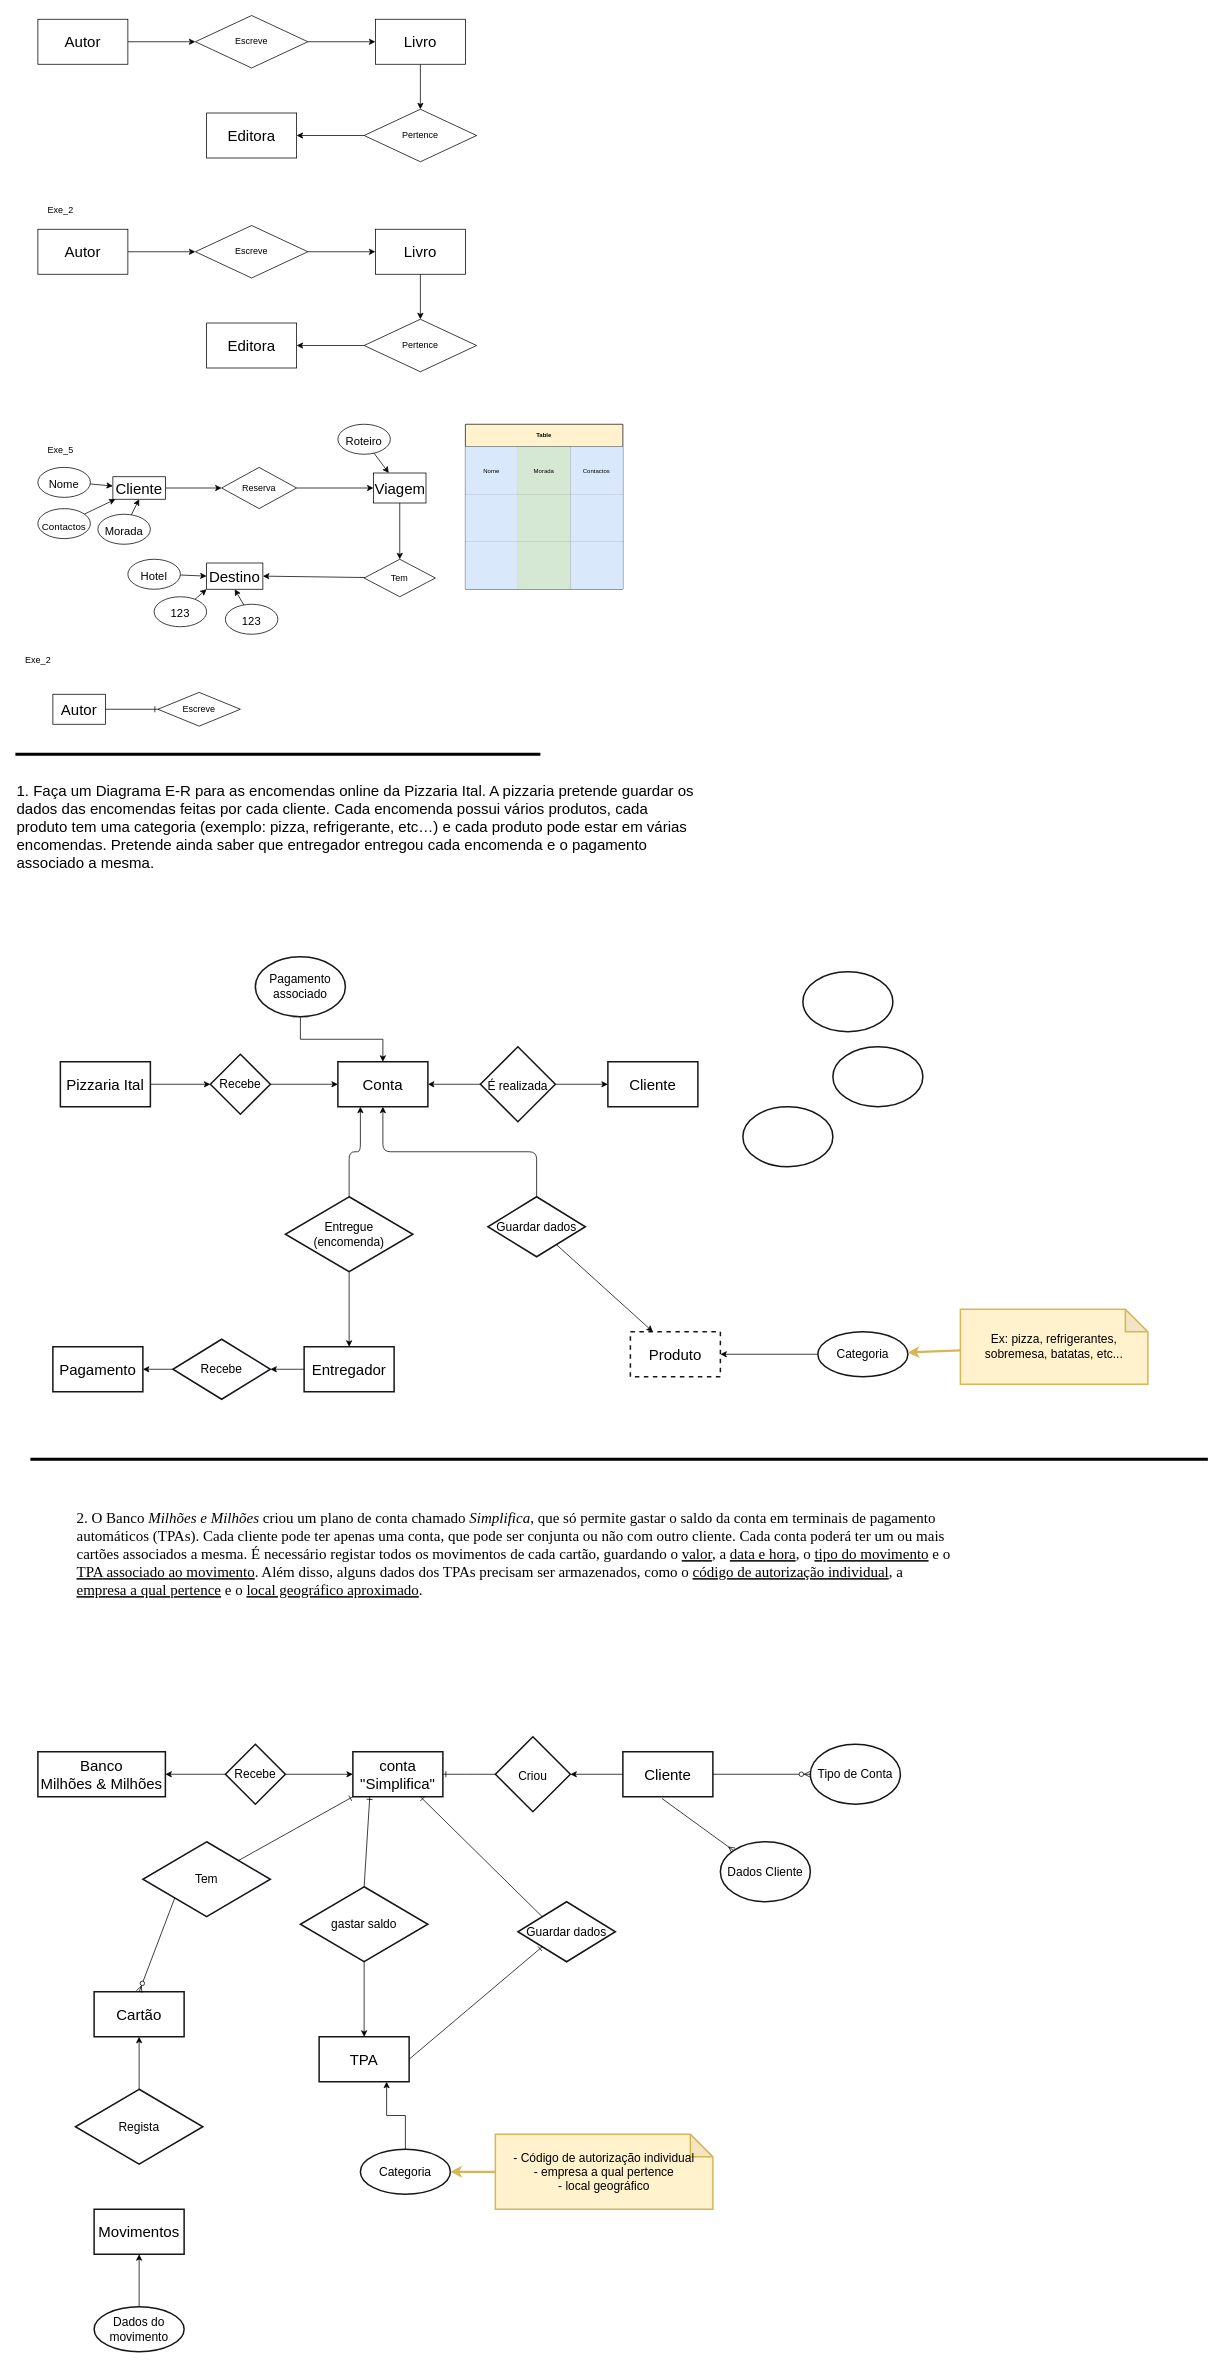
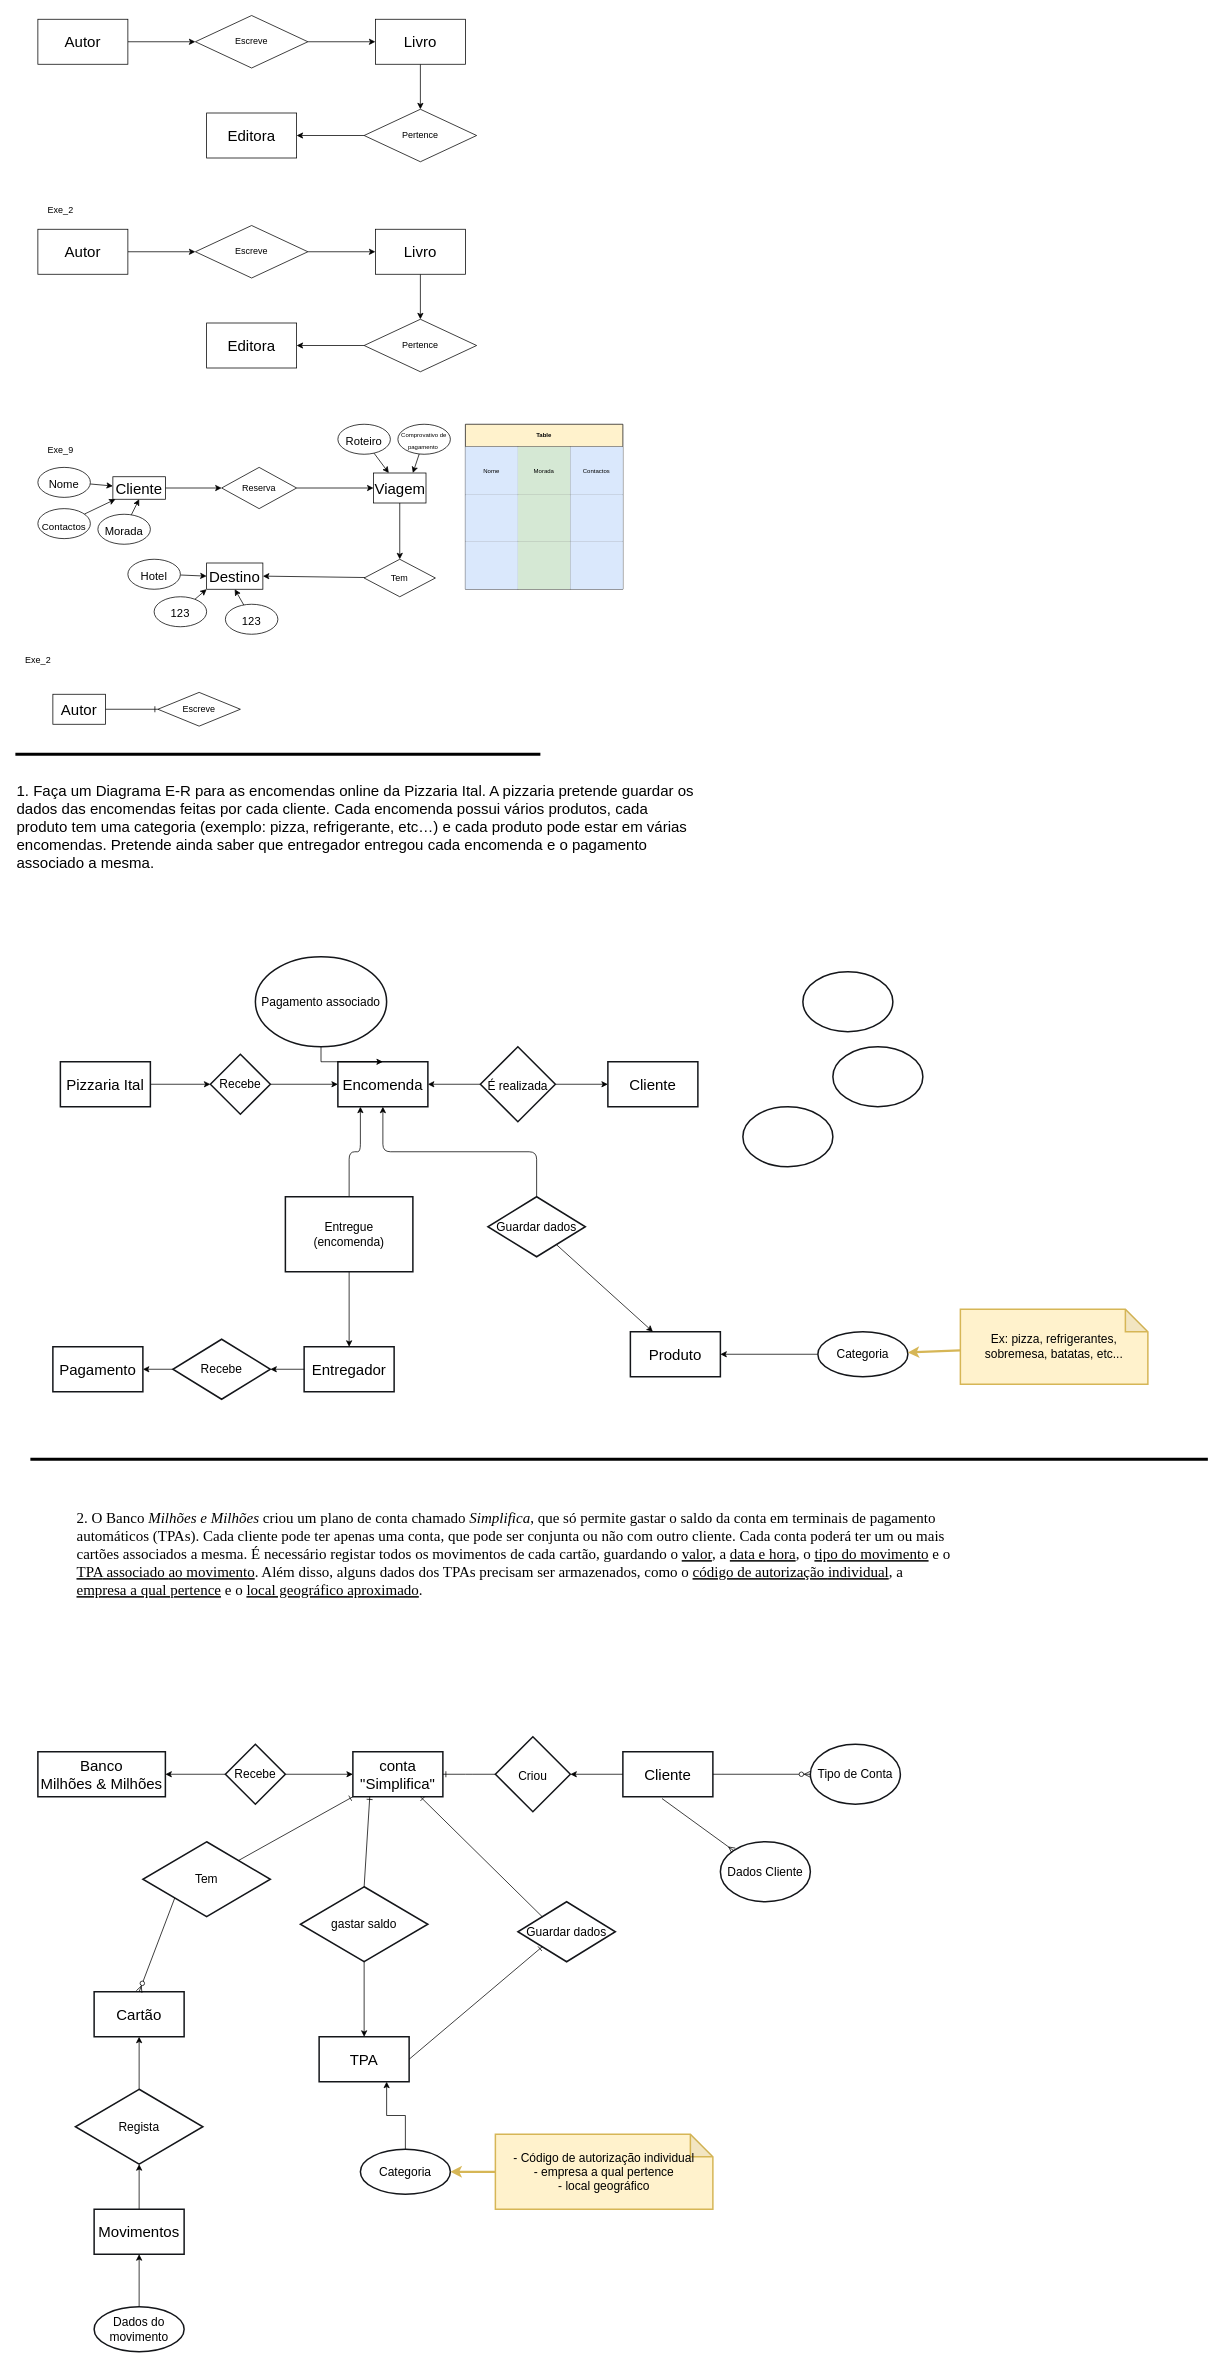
+ <mxCell id="42" value="&lt;p style=&quot;line-height: 60%;&quot;&gt;&lt;font style=&quot;font-size: 8px;&quot;&gt;Comprovativo de pagamento&amp;nbsp;&lt;/font&gt;&lt;/p&gt;" style="ellipse;whiteSpace=wrap;html=1;strokeWidth=1;fontSize=20;" parent="1" vertex="1"><mxGeometry x="530" y="565" width="70" height="40" as="geometry" /></mxCell>
- <mxCell id="23" value="Exe_5" style="text;html=1;align=center;verticalAlign=middle;resizable=0;points=[];autosize=1;strokeColor=none;fillColor=none;" parent="1" vertex="1"><mxGeometry x="50" y="585" width="60" height="30" as="geometry" /></mxCell>
+ <mxCell id="23" value="Exe_9" style="text;html=1;align=center;verticalAlign=middle;resizable=0;points=[];autosize=1;strokeColor=none;fillColor=none;" parent="1" vertex="1"><mxGeometry x="50" y="585" width="60" height="30" as="geometry" /></mxCell>
+ <mxCell id="41" style="edgeStyle=none;html=1;entryX=0.75;entryY=0;entryDx=0;entryDy=0;fontSize=8;" parent="1" source="42" target="29" edge="1"><mxGeometry relative="1" as="geometry" /></mxCell>
- <mxCell id="92" value="Pagamento associado" style="ellipse;whiteSpace=wrap;html=1;strokeColor=#14161a;strokeWidth=2;fontFamily=Helvetica;fontSize=16;fontColor=default;" parent="1" vertex="1"><mxGeometry x="340" y="1275" width="120" height="80" as="geometry" /></mxCell>
+ <mxCell id="92" value="Pagamento associado" style="ellipse;whiteSpace=wrap;html=1;strokeColor=#14161a;strokeWidth=2;fontFamily=Helvetica;fontSize=16;fontColor=default;" parent="1" vertex="1"><mxGeometry x="340" y="1275" width="175" height="120" as="geometry" /></mxCell>
- <mxCell id="72" value="Conta" style="rounded=0;whiteSpace=wrap;html=1;strokeColor=#14161a;strokeWidth=2;fontFamily=Helvetica;fontSize=20;fontColor=default;" parent="1" vertex="1"><mxGeometry x="450" y="1415" width="120" height="60" as="geometry" /></mxCell>
+ <mxCell id="72" value="Encomenda" style="rounded=0;whiteSpace=wrap;html=1;strokeColor=#14161a;strokeWidth=2;fontFamily=Helvetica;fontSize=20;fontColor=default;" parent="1" vertex="1"><mxGeometry x="450" y="1415" width="120" height="60" as="geometry" /></mxCell>
- <mxCell id="81" value="Entregue&lt;br&gt;(encomenda)" style="rhombus;whiteSpace=wrap;html=1;strokeColor=#14161a;strokeWidth=2;fontFamily=Helvetica;fontSize=16;fontColor=default;" parent="1" vertex="1"><mxGeometry x="380" y="1595" width="170" height="100" as="geometry" /></mxCell>
+ <mxCell id="81" value="Entregue&lt;br&gt;(encomenda)" style="whiteSpace=wrap;html=1;strokeColor=#14161a;strokeWidth=2;fontFamily=Helvetica;fontSize=16;fontColor=default;rounded=0;" parent="1" vertex="1"><mxGeometry x="380" y="1595" width="170" height="100" as="geometry" /></mxCell>
- <mxCell id="74" value="Produto" style="rounded=0;whiteSpace=wrap;html=1;strokeColor=#14161a;strokeWidth=2;fontFamily=Helvetica;fontSize=20;fontColor=default;dashed=1;" parent="1" vertex="1"><mxGeometry x="840" y="1775" width="120" height="60" as="geometry" /></mxCell>
+ <mxCell id="74" value="Produto" style="rounded=0;whiteSpace=wrap;html=1;strokeColor=#14161a;strokeWidth=2;fontFamily=Helvetica;fontSize=20;fontColor=default;" parent="1" vertex="1"><mxGeometry x="840" y="1775" width="120" height="60" as="geometry" /></mxCell>
+ <mxCell id="120" value="" style="edgeStyle=orthogonalEdgeStyle;rounded=0;orthogonalLoop=1;jettySize=auto;html=1;" edge="1" parent="1" source="121" target="123"><mxGeometry relative="1" as="geometry" /></mxCell>
